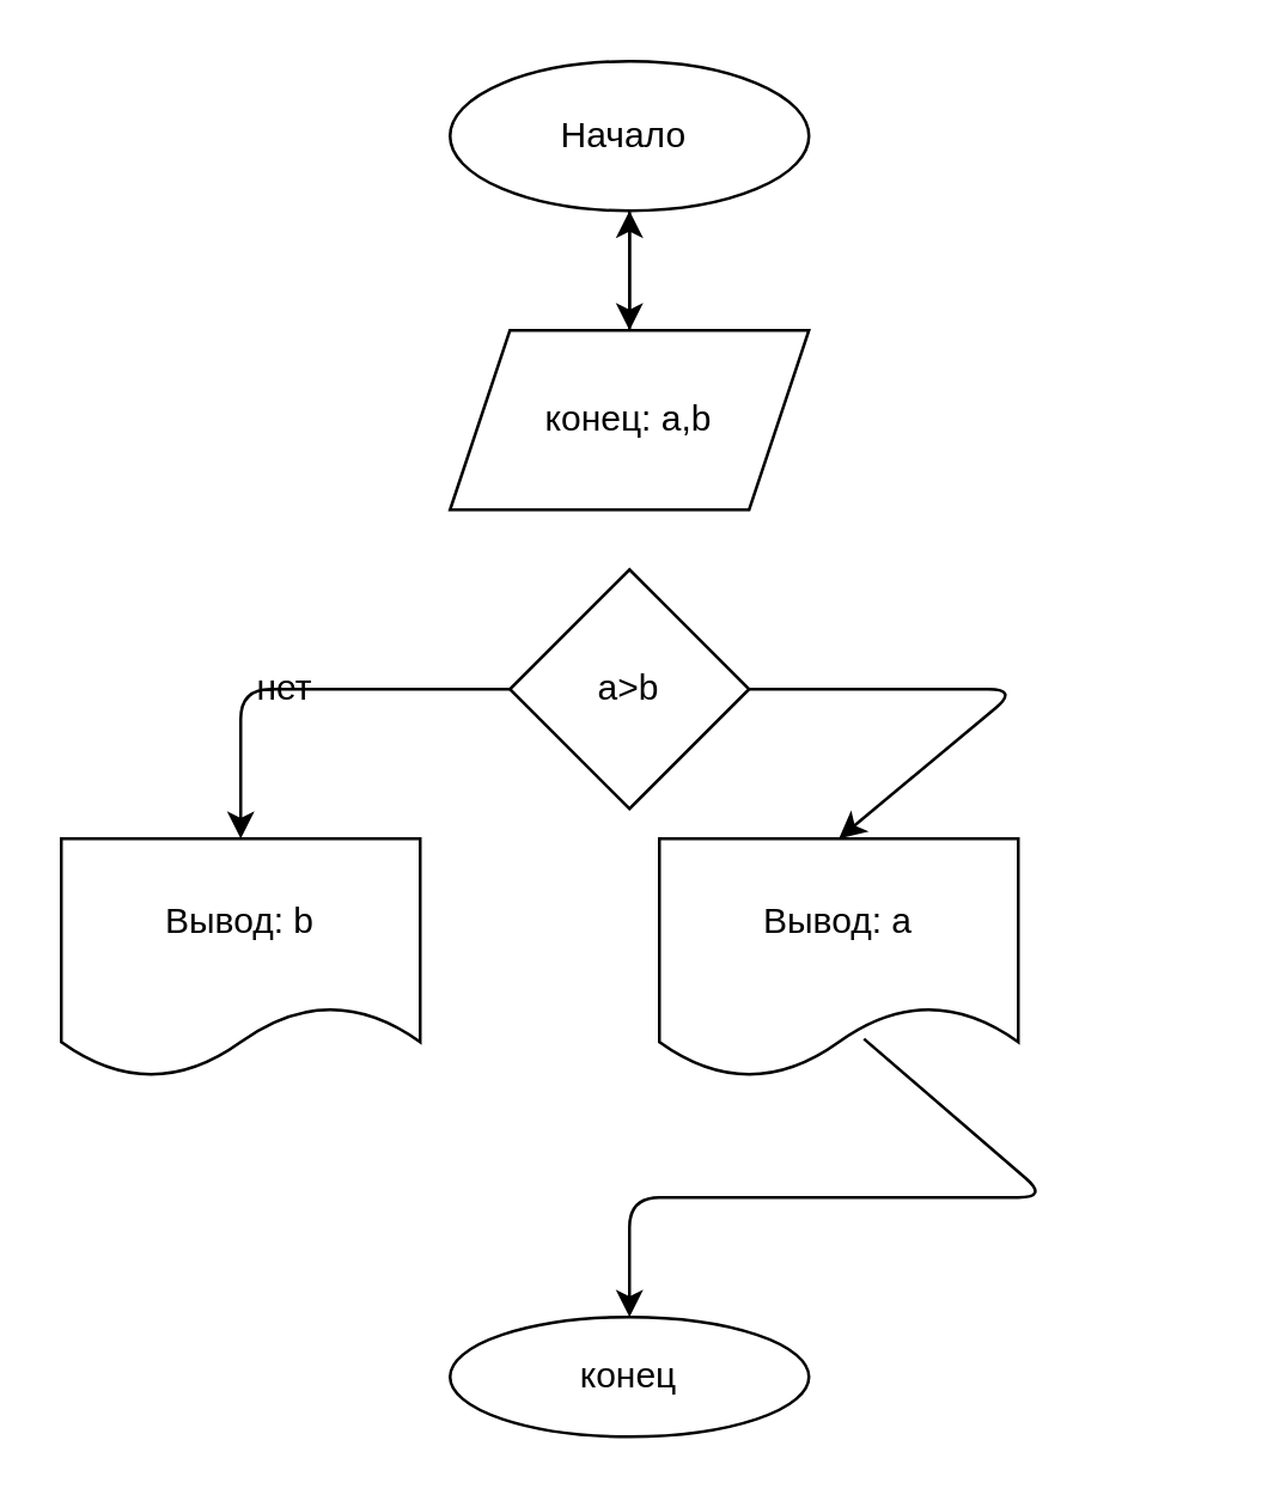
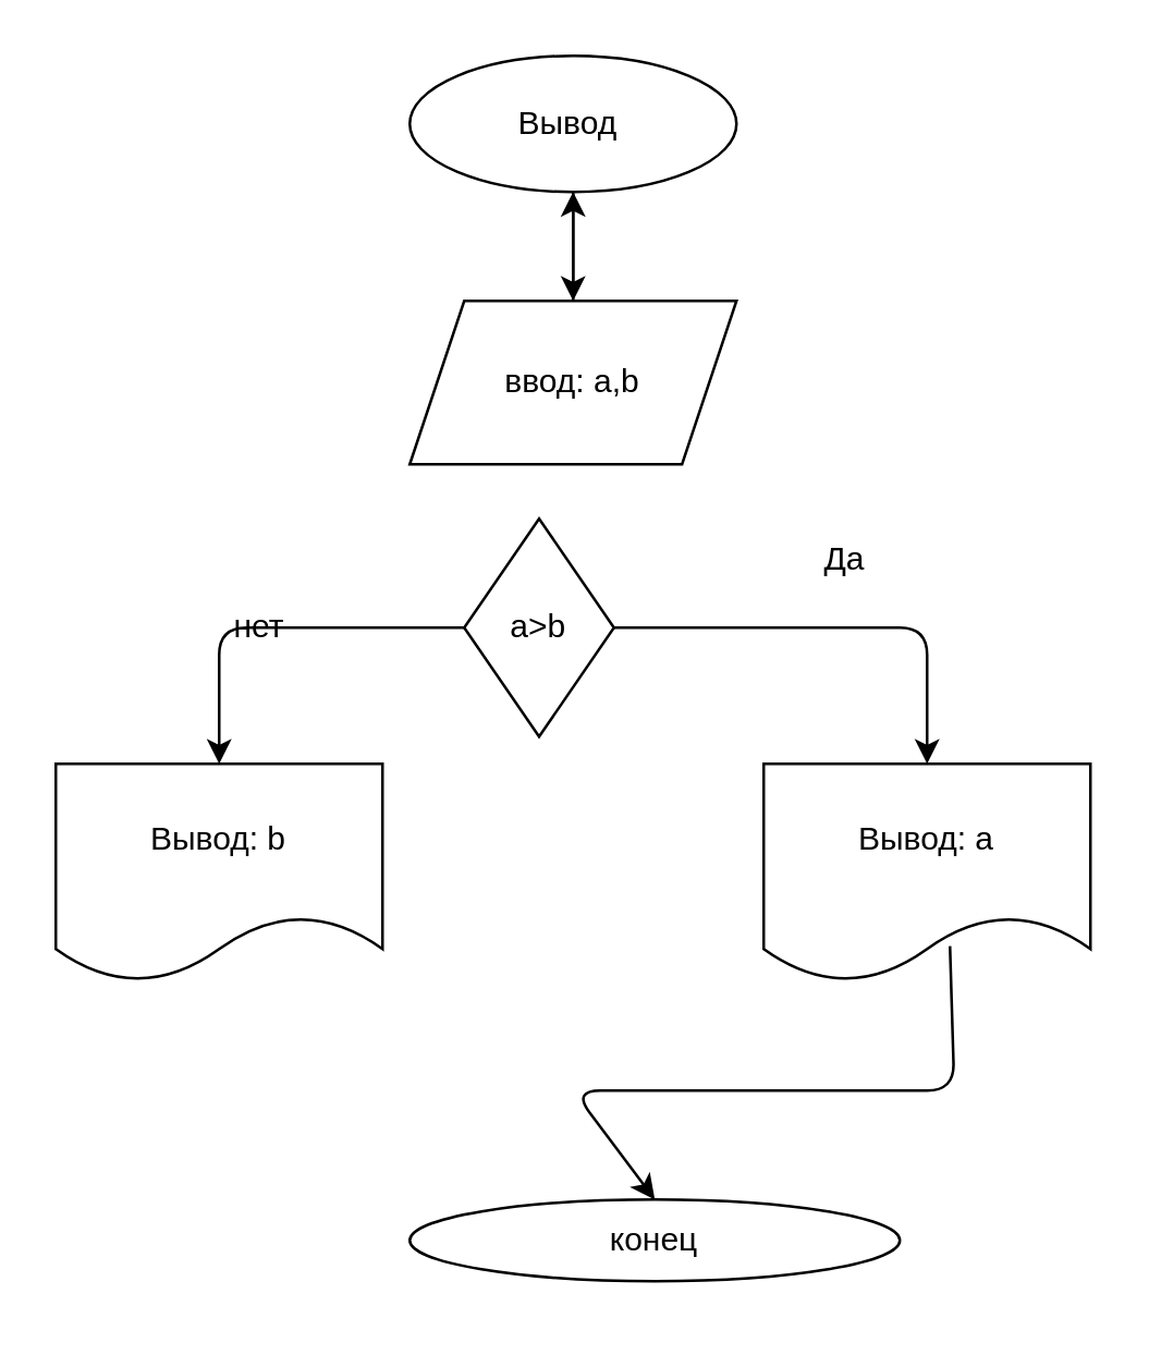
- <mxCell id="3" value="Начало&amp;nbsp;" style="ellipse;whiteSpace=wrap;html=1;" vertex="1" parent="1"><mxGeometry x="150" y="20" width="120" height="50" as="geometry" /></mxCell>
+ <mxCell id="3" value="Вывод&amp;nbsp;" style="ellipse;whiteSpace=wrap;html=1;" vertex="1" parent="1"><mxGeometry x="150" y="20" width="120" height="50" as="geometry" /></mxCell>
- <mxCell id="5" value="конец: a,b" style="shape=parallelogram;perimeter=parallelogramPerimeter;whiteSpace=wrap;html=1;fixedSize=1;" vertex="1" parent="1"><mxGeometry x="150" y="110" width="120" height="60" as="geometry" /></mxCell>
+ <mxCell id="5" value="ввод: a,b" style="shape=parallelogram;perimeter=parallelogramPerimeter;whiteSpace=wrap;html=1;fixedSize=1;" vertex="1" parent="1"><mxGeometry x="150" y="110" width="120" height="60" as="geometry" /></mxCell>
+ <mxCell id="12" value="Да" style="text;html=1;strokeColor=none;fillColor=none;align=center;verticalAlign=middle;whiteSpace=wrap;rounded=0;" vertex="1" parent="1"><mxGeometry x="280" y="190" width="60" height="30" as="geometry" /></mxCell>
- <mxCell id="8" value="a&amp;gt;b" style="rhombus;whiteSpace=wrap;html=1;" vertex="1" parent="1"><mxGeometry x="170" y="190" width="80" height="80" as="geometry" /></mxCell>
+ <mxCell id="8" value="a&amp;gt;b" style="rhombus;whiteSpace=wrap;html=1;" vertex="1" parent="1"><mxGeometry x="170" y="190" width="55" height="80" as="geometry" /></mxCell>
- <mxCell id="10" value="Вывод: a" style="shape=document;whiteSpace=wrap;html=1;boundedLbl=1;" vertex="1" parent="1"><mxGeometry x="220" y="280" width="120" height="80" as="geometry" /></mxCell>
+ <mxCell id="10" value="Вывод: a" style="shape=document;whiteSpace=wrap;html=1;boundedLbl=1;" vertex="1" parent="1"><mxGeometry x="280" y="280" width="120" height="80" as="geometry" /></mxCell>
- <mxCell id="14" value="конец" style="ellipse;whiteSpace=wrap;html=1;" vertex="1" parent="1"><mxGeometry x="150" y="440" width="120" height="40" as="geometry" /></mxCell>
+ <mxCell id="14" value="конец" style="ellipse;whiteSpace=wrap;html=1;" vertex="1" parent="1"><mxGeometry x="150" y="440" width="180" height="30" as="geometry" /></mxCell>
